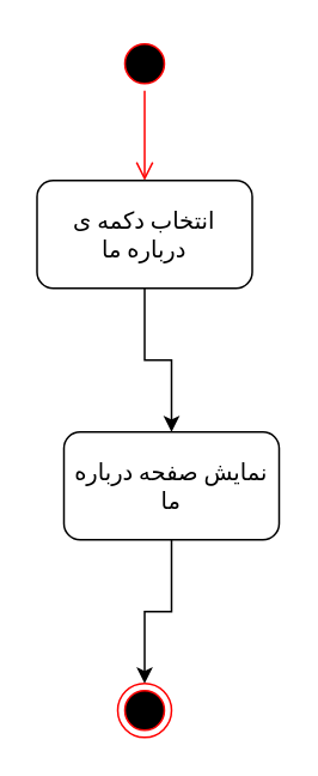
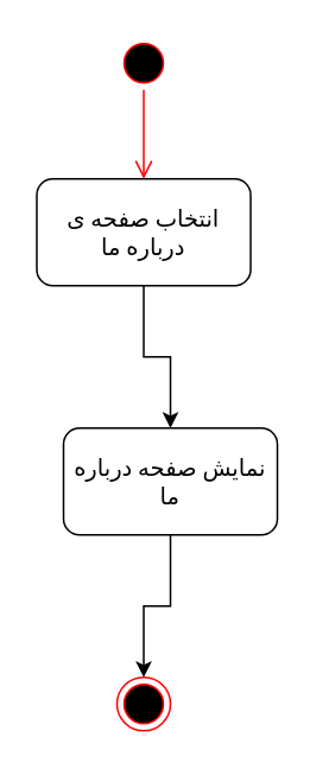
- <mxCell id="5" value="&lt;div style=&quot;font-size: 13px&quot;&gt;&lt;font face=&quot;B Zar&quot; style=&quot;font-size: 13px&quot;&gt;انتخاب دکمه ی &lt;br&gt;&lt;/font&gt;&lt;/div&gt;&lt;div style=&quot;font-size: 13px&quot;&gt;&lt;font face=&quot;B Zar&quot; style=&quot;font-size: 13px&quot;&gt;درباره ما&lt;/font&gt;&lt;/div&gt;" style="rounded=1;whiteSpace=wrap;html=1;" parent="1" vertex="1"><mxGeometry x="20" y="100" width="120" height="60" as="geometry" /></mxCell>
+ <mxCell id="5" value="&lt;div style=&quot;font-size: 13px&quot;&gt;&lt;font face=&quot;B Zar&quot; style=&quot;font-size: 13px&quot;&gt;انتخاب صفحه ی &lt;br&gt;&lt;/font&gt;&lt;/div&gt;&lt;div style=&quot;font-size: 13px&quot;&gt;&lt;font face=&quot;B Zar&quot; style=&quot;font-size: 13px&quot;&gt;درباره ما&lt;/font&gt;&lt;/div&gt;" style="rounded=1;whiteSpace=wrap;html=1;" parent="1" vertex="1"><mxGeometry x="20" y="100" width="120" height="60" as="geometry" /></mxCell>
